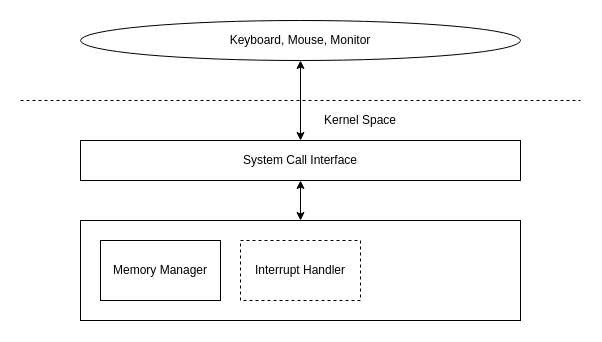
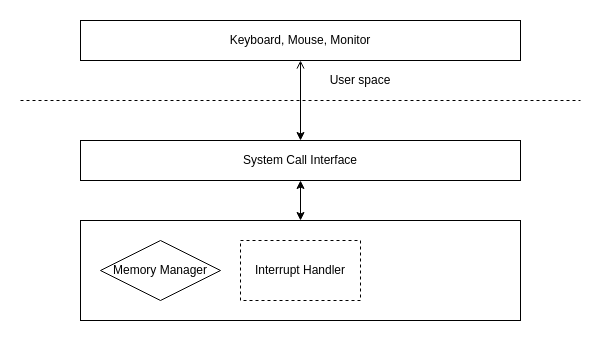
- <mxCell id="2" value="Keyboard, Mouse, Monitor" style="ellipse;whiteSpace=wrap;html=1;" parent="1" vertex="1"><mxGeometry x="80" y="20" width="440" height="40" as="geometry" /></mxCell>
+ <mxCell id="2" value="Keyboard, Mouse, Monitor" style="rounded=0;whiteSpace=wrap;html=1;" parent="1" vertex="1"><mxGeometry x="80" y="20" width="440" height="40" as="geometry" /></mxCell>
- <mxCell id="8" value="" style="endArrow=classic;startArrow=classic;html=1;entryX=0.5;entryY=1;entryDx=0;entryDy=0;exitX=0.5;exitY=0;exitDx=0;exitDy=0;" parent="1" source="3" target="2" edge="1"><mxGeometry width="50" height="50" relative="1" as="geometry"><mxPoint x="270" y="310" as="sourcePoint" /><mxPoint x="320" y="260" as="targetPoint" /></mxGeometry></mxCell>
+ <mxCell id="8" value="" style="endArrow=open;startArrow=classic;html=1;entryX=0.5;entryY=1;entryDx=0;entryDy=0;exitX=0.5;exitY=0;exitDx=0;exitDy=0;" parent="1" source="3" target="2" edge="1"><mxGeometry width="50" height="50" relative="1" as="geometry"><mxPoint x="270" y="310" as="sourcePoint" /><mxPoint x="320" y="260" as="targetPoint" /></mxGeometry></mxCell>
+ <mxCell id="10" value="User space" style="text;html=1;strokeColor=none;fillColor=none;align=center;verticalAlign=middle;whiteSpace=wrap;rounded=0;" parent="1" vertex="1"><mxGeometry x="320" y="70" width="80" height="20" as="geometry" /></mxCell>
- <mxCell id="11" value="Kernel Space" style="text;html=1;strokeColor=none;fillColor=none;align=center;verticalAlign=middle;whiteSpace=wrap;rounded=0;" parent="1" vertex="1"><mxGeometry x="320" y="110" width="80" height="20" as="geometry" /></mxCell>
- <mxCell id="5" value="Memory Manager" style="rounded=0;whiteSpace=wrap;html=1;" parent="1" vertex="1"><mxGeometry x="100" y="240" width="120" height="60" as="geometry" /></mxCell>
+ <mxCell id="5" value="Memory Manager" style="rhombus;whiteSpace=wrap;html=1;" parent="1" vertex="1"><mxGeometry x="100" y="240" width="120" height="60" as="geometry" /></mxCell>
